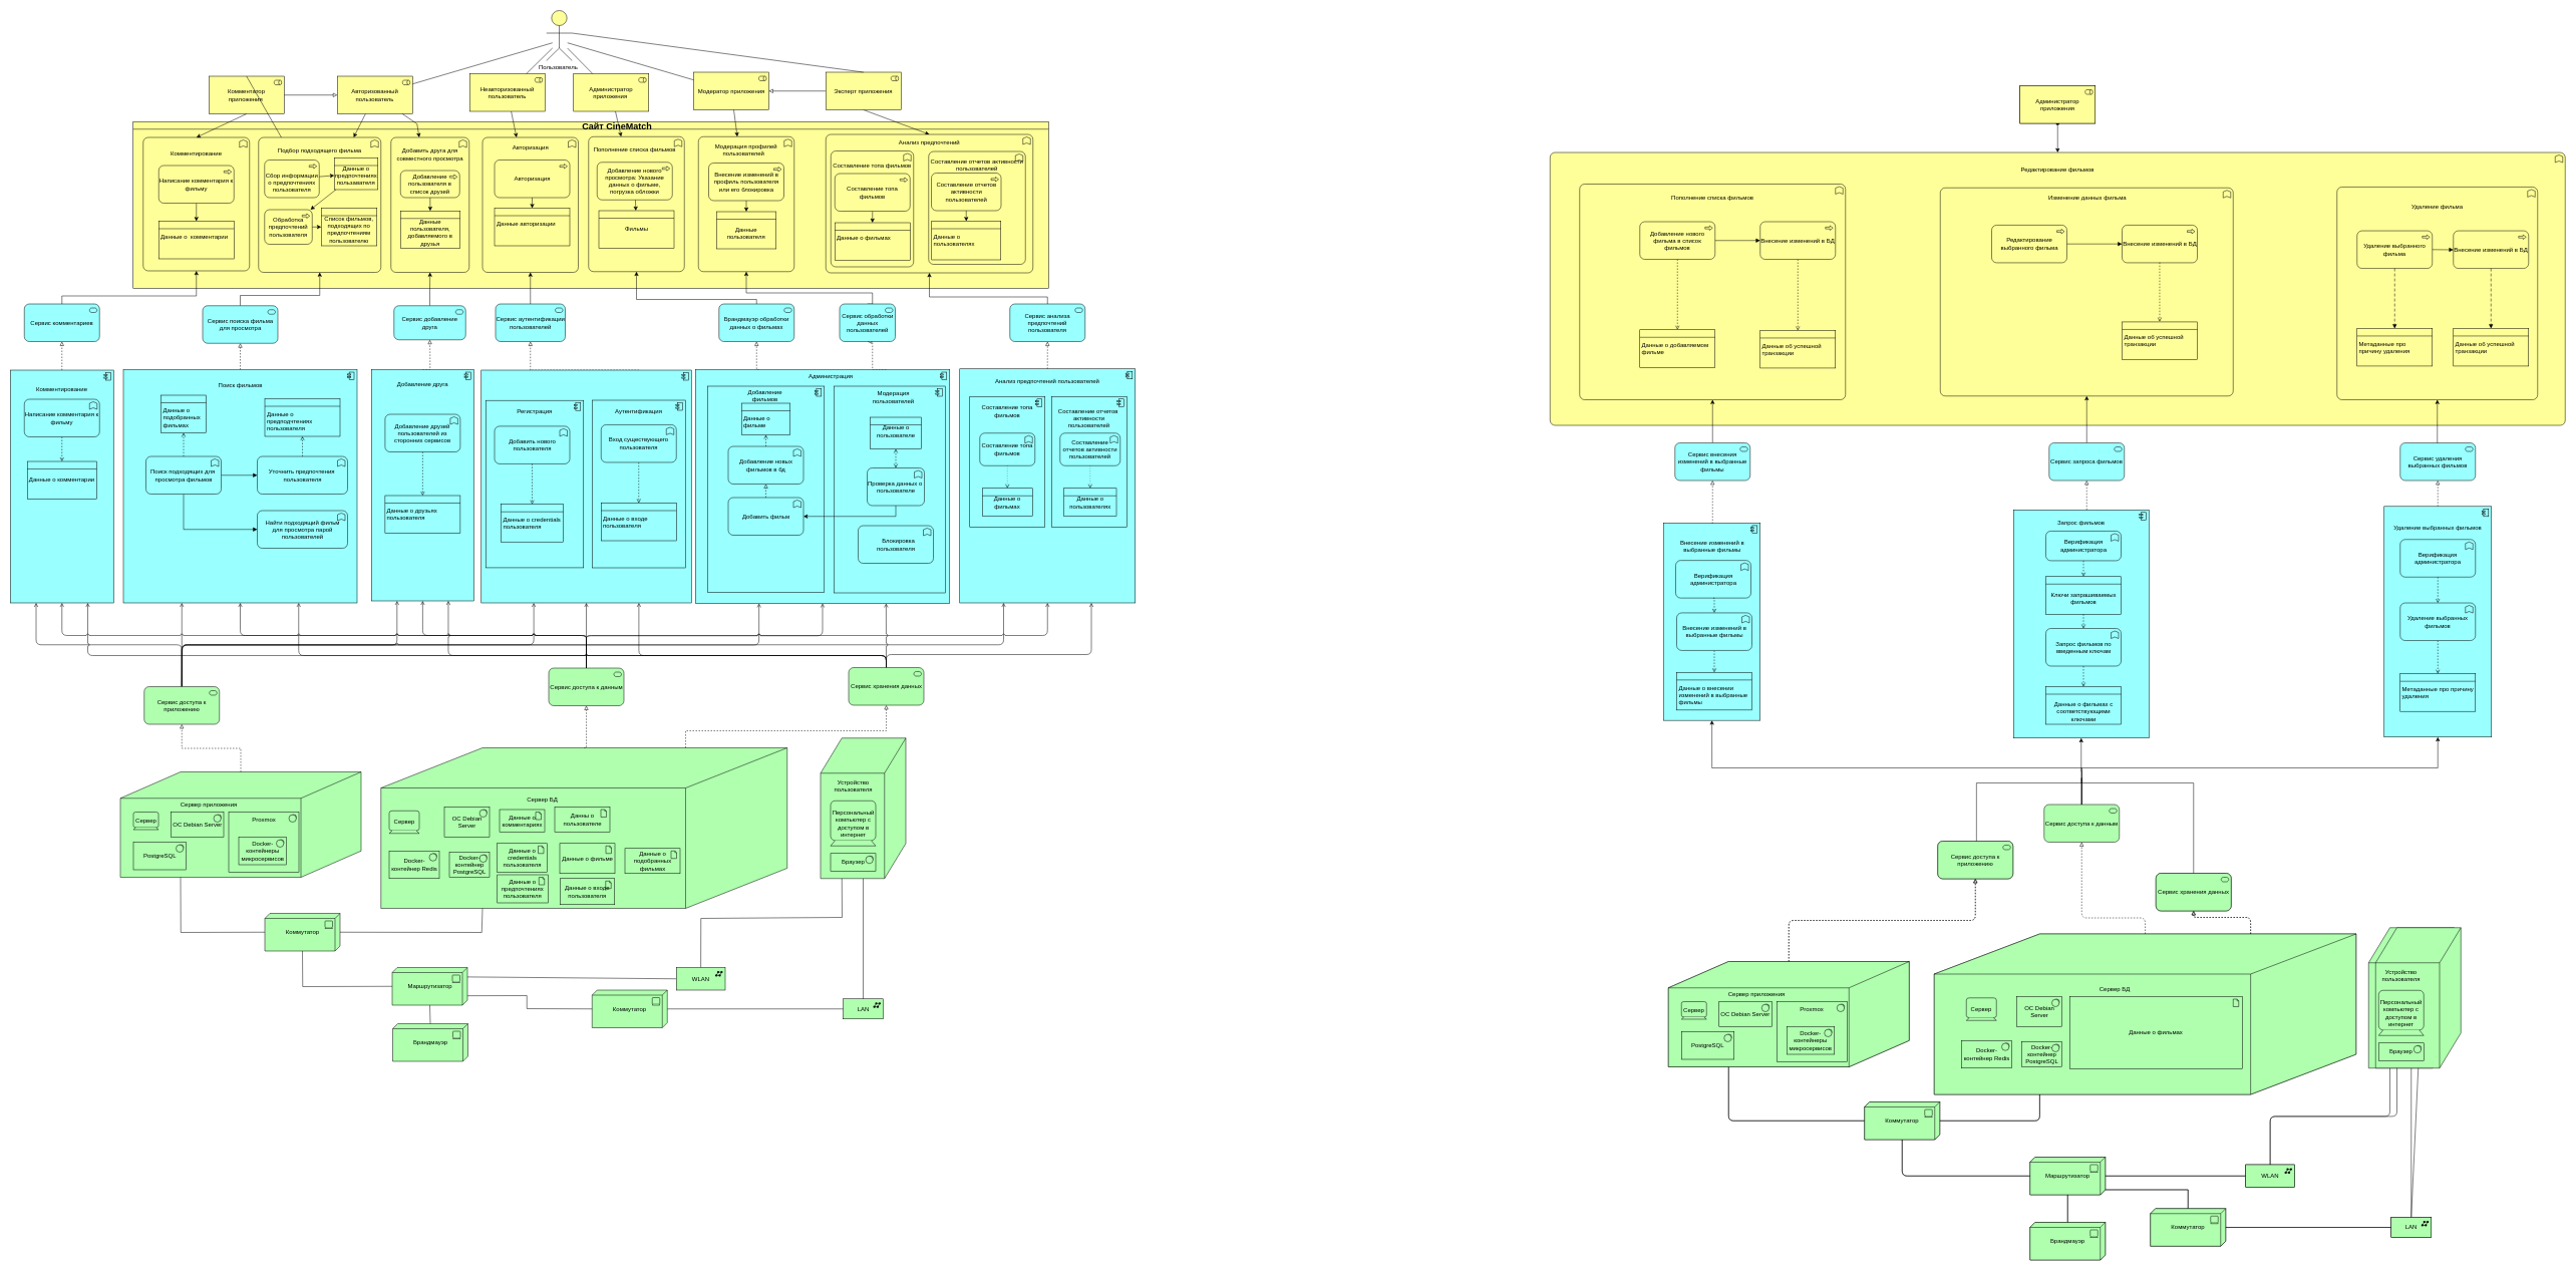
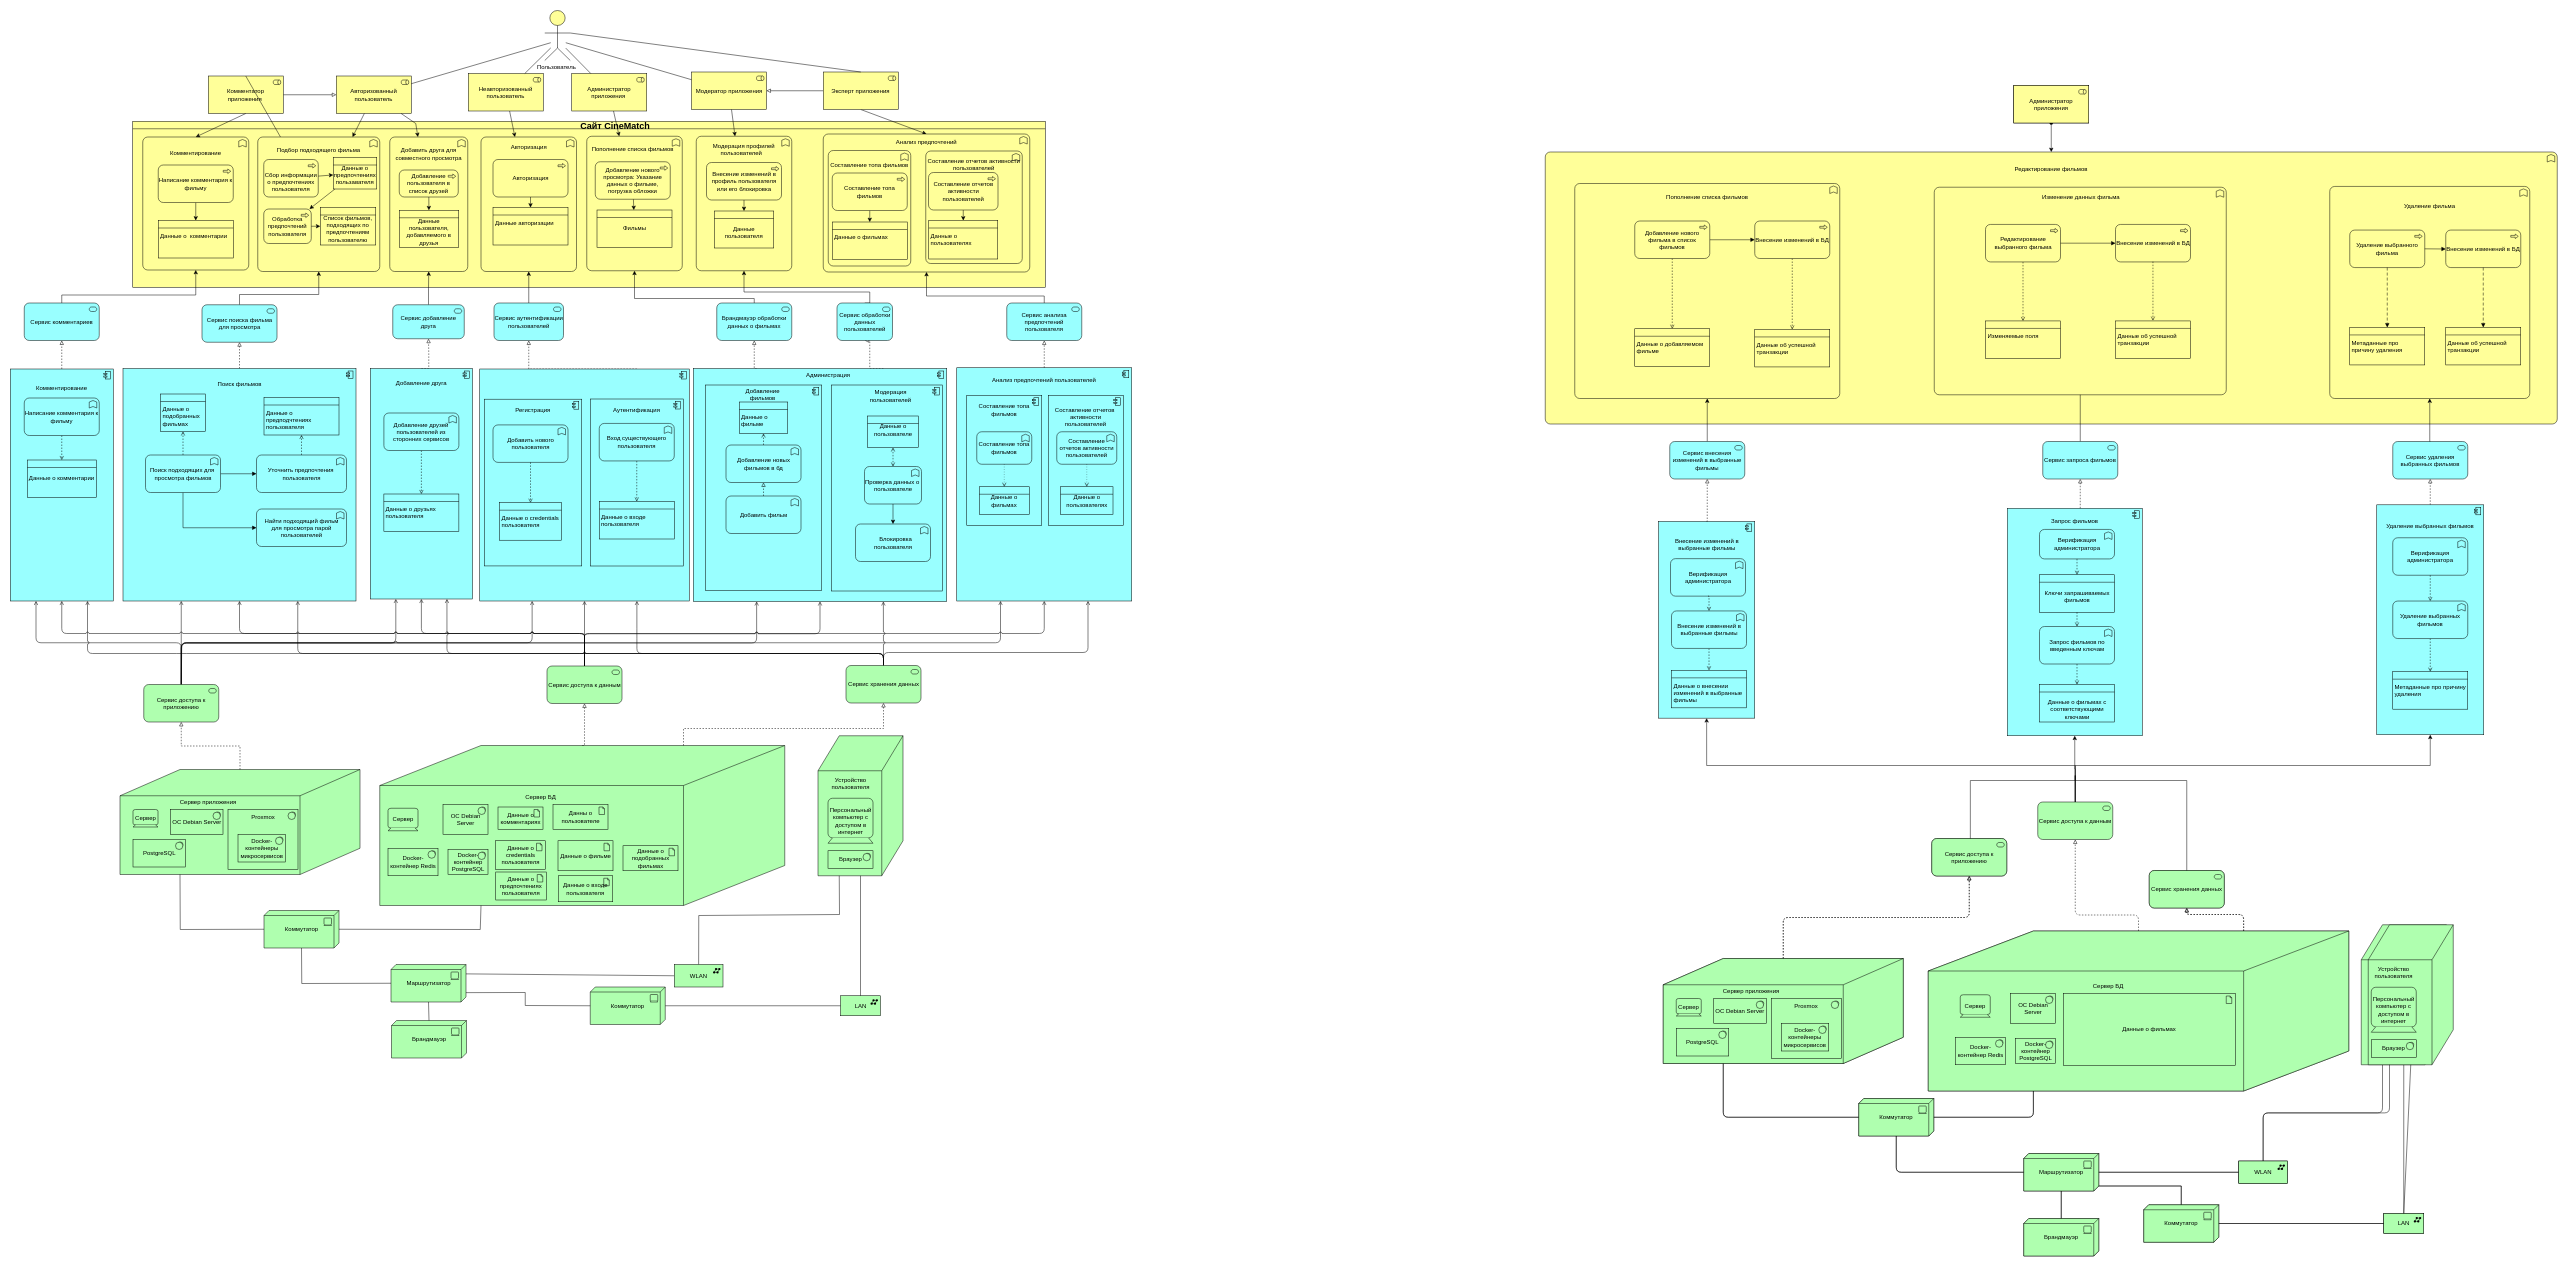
+ <mxCell id="290" style="edgeStyle=orthogonalEdgeStyle;rounded=0;orthogonalLoop=1;jettySize=auto;html=1;exitX=0.5;exitY=1;exitDx=0;exitDy=0;exitPerimeter=0;entryX=0.5;entryY=0;entryDx=0;entryDy=0;entryPerimeter=0;dashed=1;endArrow=open;endFill=0;" edge="1" parent="1" source="291" target="292"><mxGeometry relative="1" as="geometry" /></mxCell>
+ <mxCell id="292" value="&lt;table cellpadding=&quot;0&quot; cellspacing=&quot;0&quot; style=&quot;font-size:1em;width:100%;height:100%;&quot;&gt;&lt;tbody&gt;&lt;tr style=&quot;height:20px;&quot;&gt;&lt;td align=&quot;center&quot;&gt;&lt;/td&gt;&lt;/tr&gt;&lt;tr&gt;&lt;td align=&quot;left&quot; valign=&quot;top&quot; style=&quot;padding:4px;&quot;&gt;Изменяемые поля&lt;br&gt;&lt;/td&gt;&lt;/tr&gt;&lt;/tbody&gt;&lt;/table&gt;" style="html=1;outlineConnect=0;whiteSpace=wrap;fillColor=#ffff99;shape=mxgraph.archimate3.businessObject;overflow=fill;" vertex="1" parent="1"><mxGeometry x="3970.5" y="640.87" width="150" height="75" as="geometry" /></mxCell>
- <mxCell id="306" style="edgeStyle=orthogonalEdgeStyle;rounded=0;orthogonalLoop=1;jettySize=auto;html=1;exitX=0.5;exitY=0;exitDx=0;exitDy=0;exitPerimeter=0;entryX=0.5;entryY=1;entryDx=0;entryDy=0;entryPerimeter=0;" edge="1" parent="1" source="307" target="288"><mxGeometry relative="1" as="geometry" /></mxCell>
+ <mxCell id="306" style="edgeStyle=orthogonalEdgeStyle;rounded=0;orthogonalLoop=1;jettySize=auto;html=1;exitX=0.5;exitY=0;exitDx=0;exitDy=0;exitPerimeter=0;entryX=0.5;entryY=1;entryDx=0;entryDy=0;entryPerimeter=0;endArrow=none;" edge="1" parent="1" source="307" target="288"><mxGeometry relative="1" as="geometry" /></mxCell>
- <mxCell id="62" style="edgeStyle=orthogonalEdgeStyle;rounded=0;orthogonalLoop=1;jettySize=auto;html=1;exitX=0.5;exitY=1;exitDx=0;exitDy=0;exitPerimeter=0;" edge="1" parent="1" source="60" target="58"><mxGeometry relative="1" as="geometry" /></mxCell>
+ <mxCell id="62" style="edgeStyle=orthogonalEdgeStyle;rounded=0;orthogonalLoop=1;jettySize=auto;html=1;exitX=0.5;exitY=1;exitDx=0;exitDy=0;exitPerimeter=0;entryX=0.5;entryY=0;entryDx=0;entryDy=0;entryPerimeter=0;" edge="1" parent="1" source="60" target="59"><mxGeometry relative="1" as="geometry" /></mxCell>
